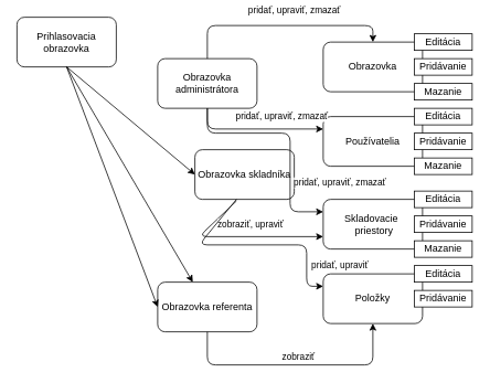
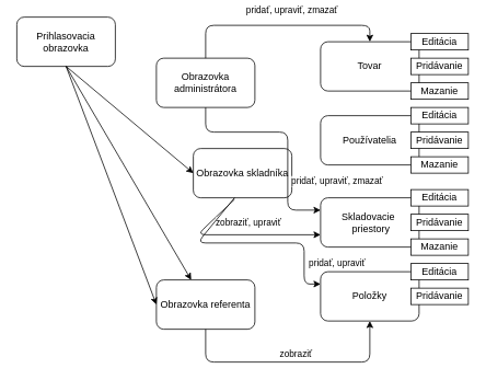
- <mxCell id="9" value="Obrazovka" style="rounded=1;whiteSpace=wrap;html=1;" parent="1" vertex="1"><mxGeometry x="390" y="50" width="120" height="60" as="geometry" /></mxCell>
+ <mxCell id="9" value="Tovar" style="rounded=1;whiteSpace=wrap;html=1;" parent="1" vertex="1"><mxGeometry x="390" y="50" width="120" height="60" as="geometry" /></mxCell>
- <mxCell id="24" value="pridať, upraviť, zmazať" style="endArrow=classic;html=1;entryX=0;entryY=0.25;entryDx=0;entryDy=0;exitX=0.5;exitY=1;exitDx=0;exitDy=0;" parent="1" source="3" target="10" edge="1"><mxGeometry x="0.394" y="15" width="50" height="50" relative="1" as="geometry"><mxPoint x="320" y="110" as="sourcePoint" /><mxPoint x="400" y="90" as="targetPoint" /><mxPoint as="offset" /><Array as="points"><mxPoint x="250" y="155" /></Array></mxGeometry></mxCell>
